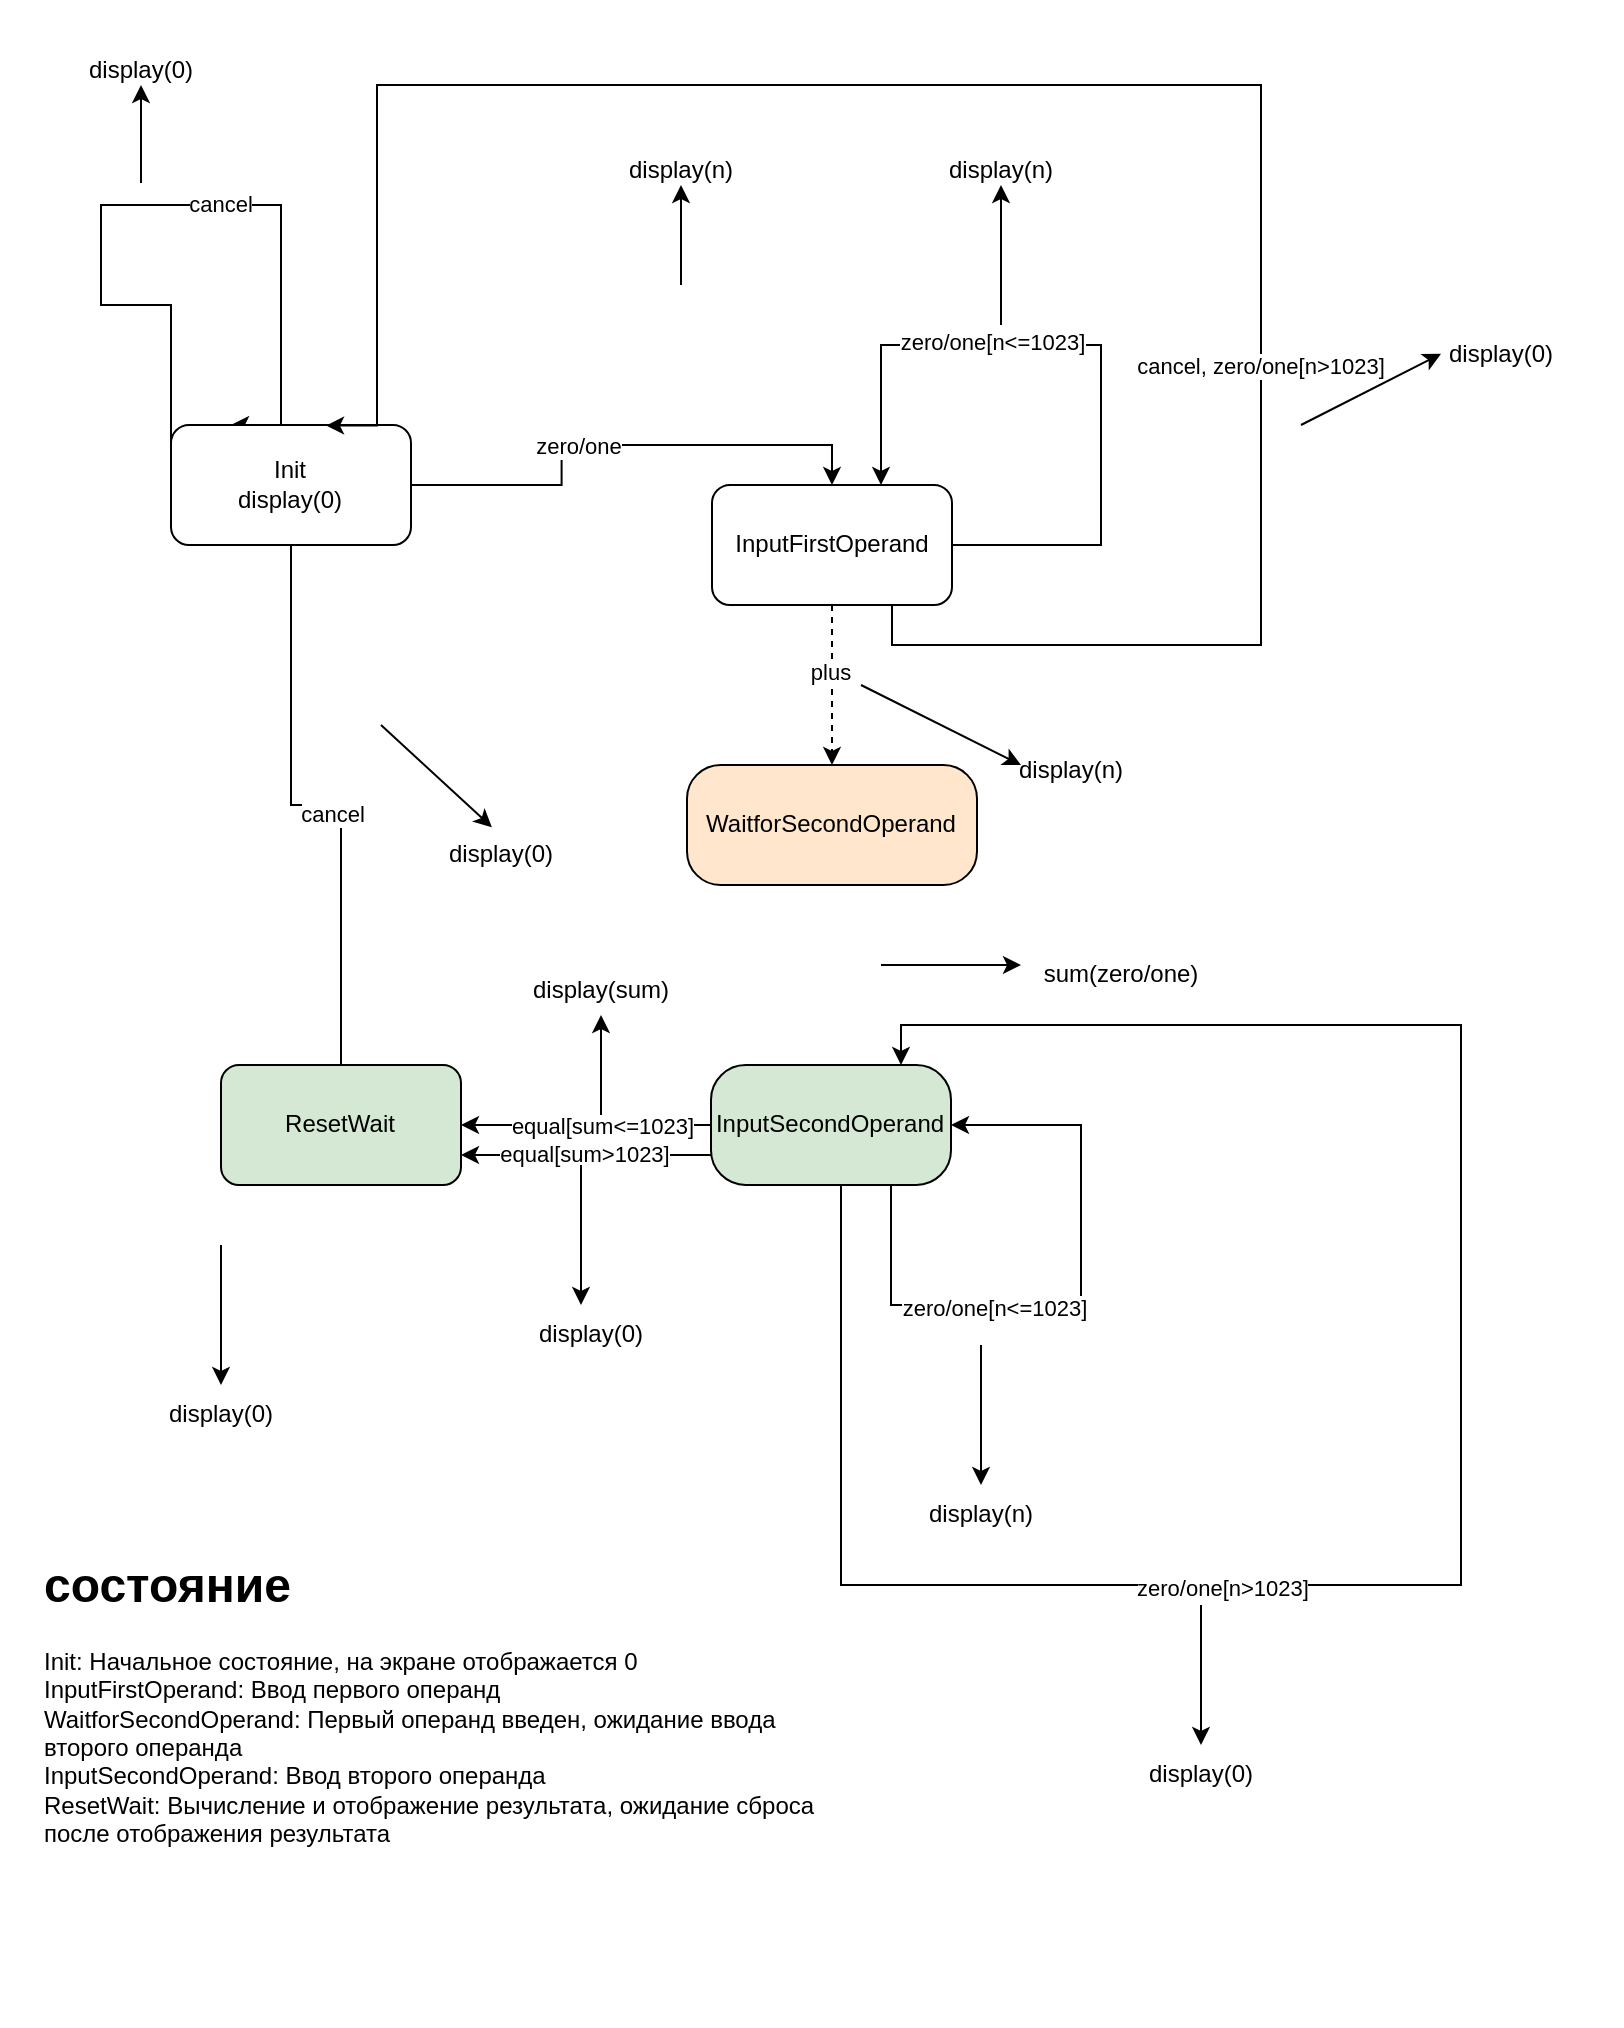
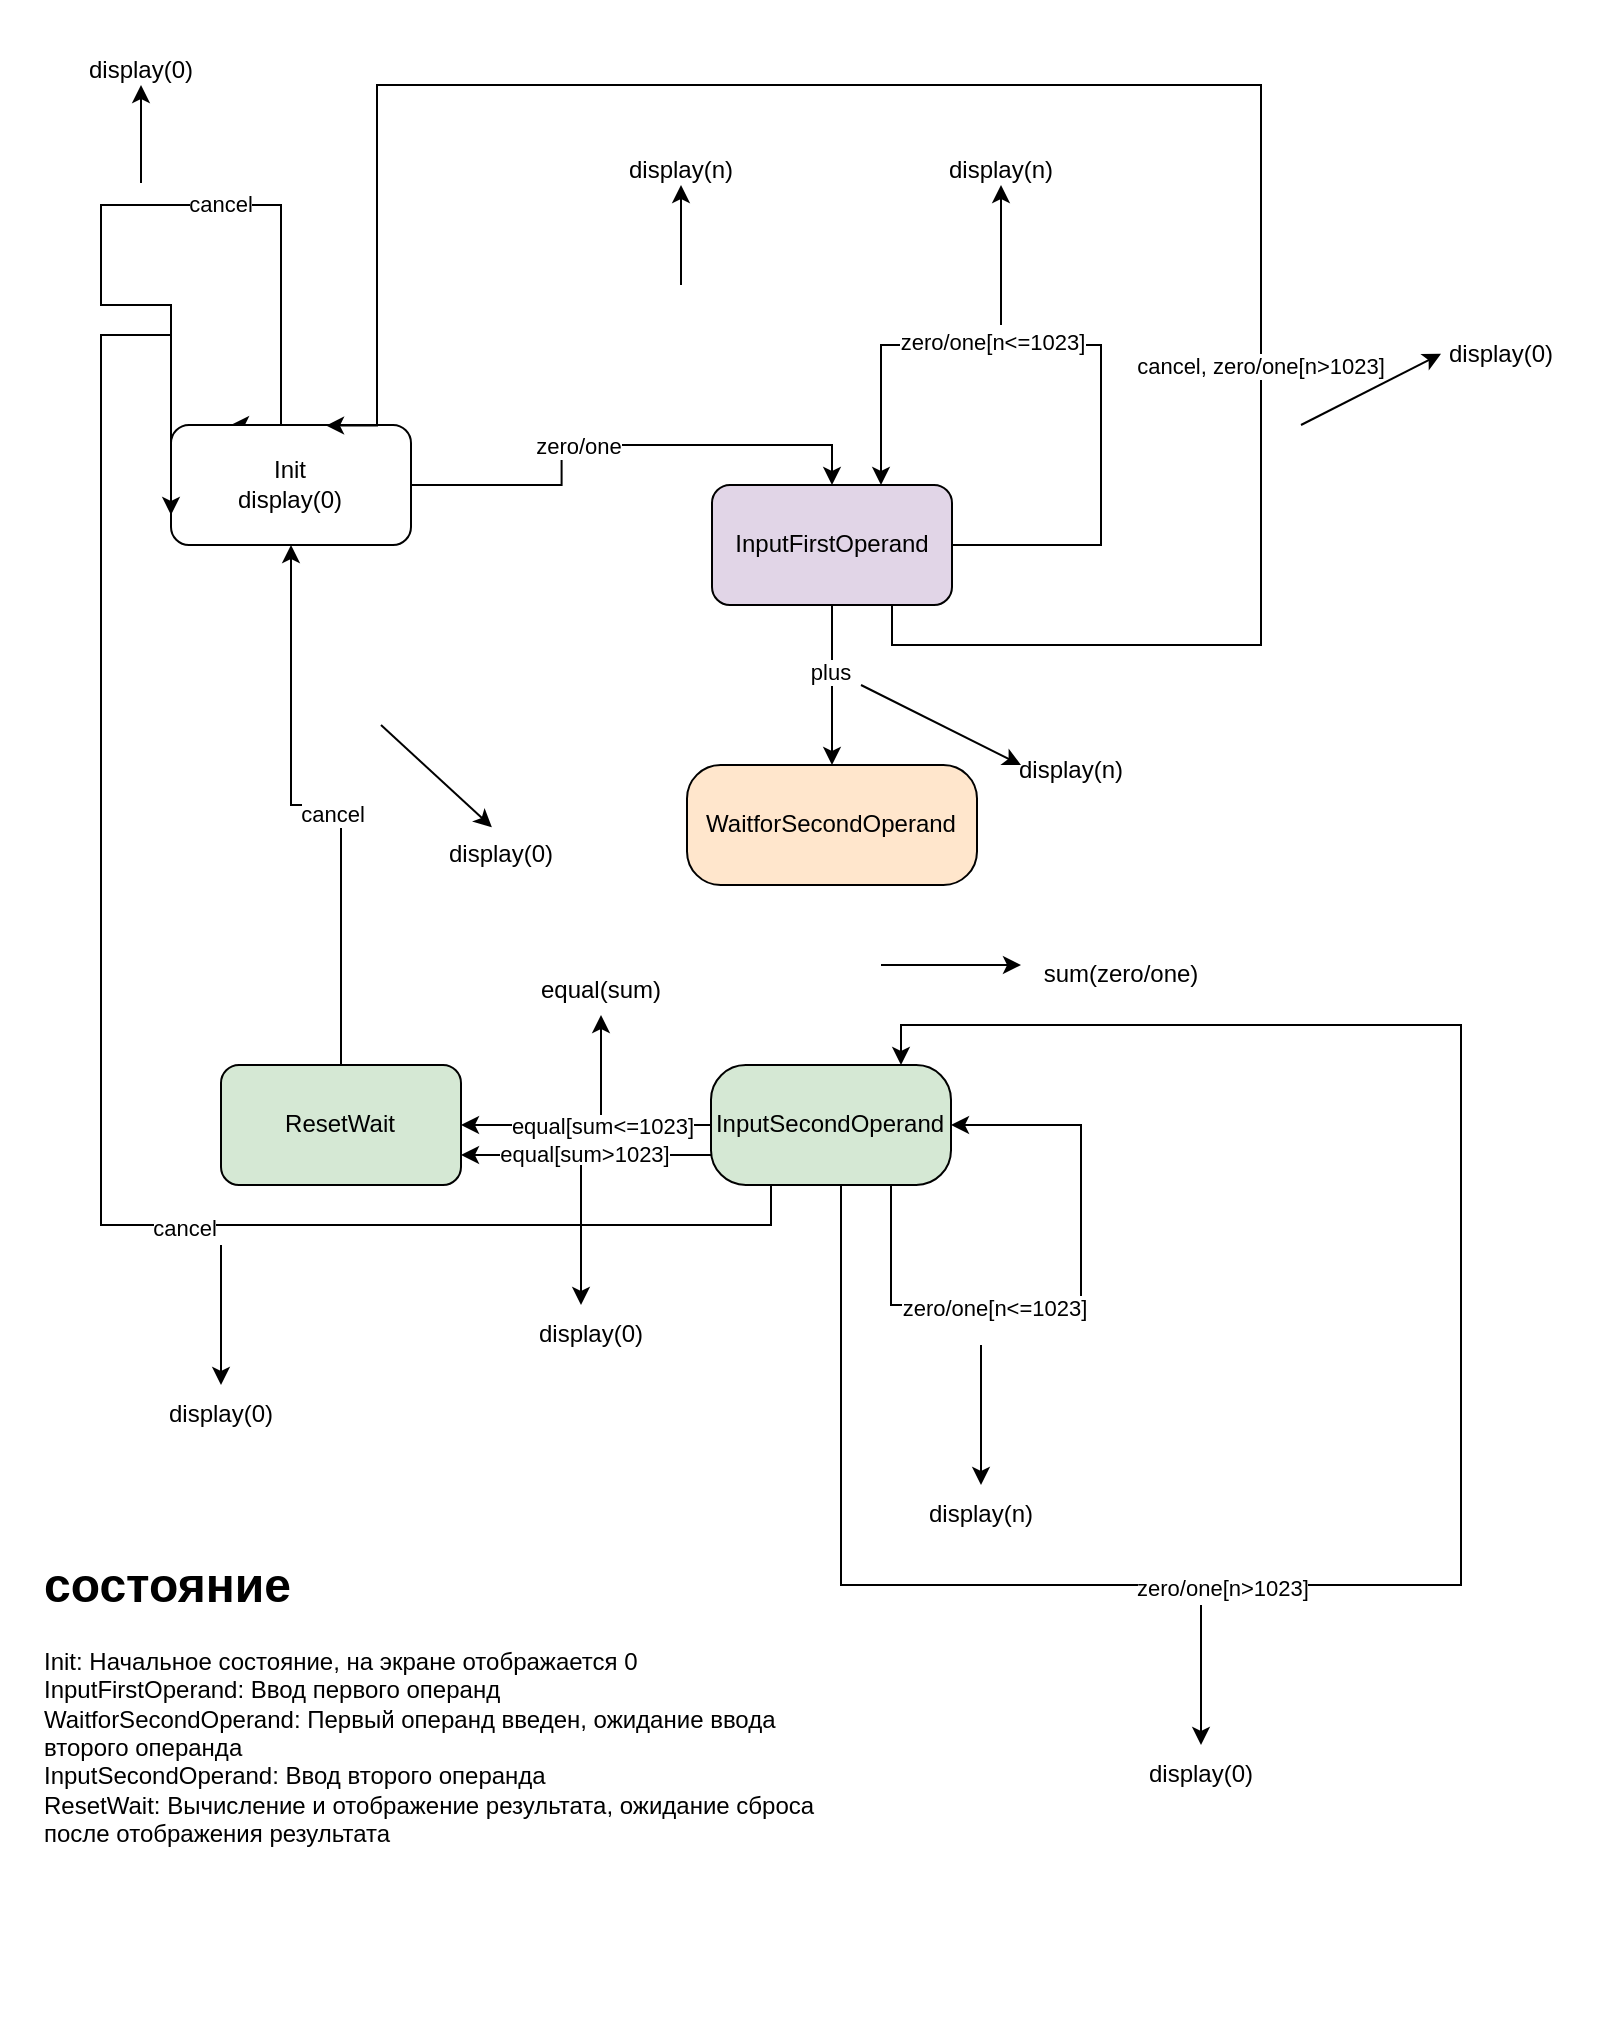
- <mxCell id="13" value="InputFirstOperand" style="rounded=1;whiteSpace=wrap;html=1;" vertex="1" parent="1"><mxGeometry x="355.5" y="242" width="120" height="60" as="geometry" /></mxCell>
+ <mxCell id="13" value="InputFirstOperand" style="rounded=1;whiteSpace=wrap;html=1;fillColor=#e1d5e7;" vertex="1" parent="1"><mxGeometry x="355.5" y="242" width="120" height="60" as="geometry" /></mxCell>
- <mxCell id="24" style="edgeStyle=orthogonalEdgeStyle;rounded=0;orthogonalLoop=1;jettySize=auto;html=1;exitX=0.5;exitY=0;exitDx=0;exitDy=0;entryX=0.5;entryY=1;entryDx=0;entryDy=0;endArrow=none;" edge="1" parent="1" source="23" target="6"><mxGeometry relative="1" as="geometry"><mxPoint x="170" y="382" as="sourcePoint" /></mxGeometry></mxCell>
+ <mxCell id="24" style="edgeStyle=orthogonalEdgeStyle;rounded=0;orthogonalLoop=1;jettySize=auto;html=1;exitX=0.5;exitY=0;exitDx=0;exitDy=0;entryX=0.5;entryY=1;entryDx=0;entryDy=0;" edge="1" parent="1" source="23" target="6"><mxGeometry relative="1" as="geometry"><mxPoint x="170" y="382" as="sourcePoint" /></mxGeometry></mxCell>
- <mxCell id="7" value="" style="edgeStyle=orthogonalEdgeStyle;rounded=0;orthogonalLoop=1;jettySize=auto;html=1;dashed=1;" edge="1" parent="1" source="13" target="14"><mxGeometry relative="1" as="geometry" /></mxCell>
+ <mxCell id="7" value="" style="edgeStyle=orthogonalEdgeStyle;rounded=0;orthogonalLoop=1;jettySize=auto;html=1;" edge="1" parent="1" source="13" target="14"><mxGeometry relative="1" as="geometry" /></mxCell>
- <mxCell id="39" value="display(sum)" style="text;html=1;align=center;verticalAlign=middle;resizable=0;points=[];autosize=1;strokeColor=none;fillColor=none;" vertex="1" parent="1"><mxGeometry x="255" y="480" width="90" height="30" as="geometry" /></mxCell>
+ <mxCell id="39" value="equal(sum)" style="text;html=1;align=center;verticalAlign=middle;resizable=0;points=[];autosize=1;strokeColor=none;fillColor=none;" vertex="1" parent="1"><mxGeometry x="255" y="480" width="90" height="30" as="geometry" /></mxCell>
+ <mxCell id="19" style="edgeStyle=orthogonalEdgeStyle;rounded=0;orthogonalLoop=1;jettySize=auto;html=1;exitX=0.25;exitY=1;exitDx=0;exitDy=0;entryX=0;entryY=0.75;entryDx=0;entryDy=0;" edge="1" parent="1" source="22" target="6"><mxGeometry relative="1" as="geometry"><mxPoint x="90" y="182" as="targetPoint" /><Array as="points"><mxPoint x="385" y="612" /><mxPoint x="50" y="612" /><mxPoint x="50" y="167" /></Array></mxGeometry></mxCell>
+ <mxCell id="20" value="cancel" style="edgeLabel;html=1;align=center;verticalAlign=middle;resizable=0;points=[];" vertex="1" connectable="0" parent="19"><mxGeometry x="-0.322" y="1" relative="1" as="geometry"><mxPoint as="offset" /></mxGeometry></mxCell>
